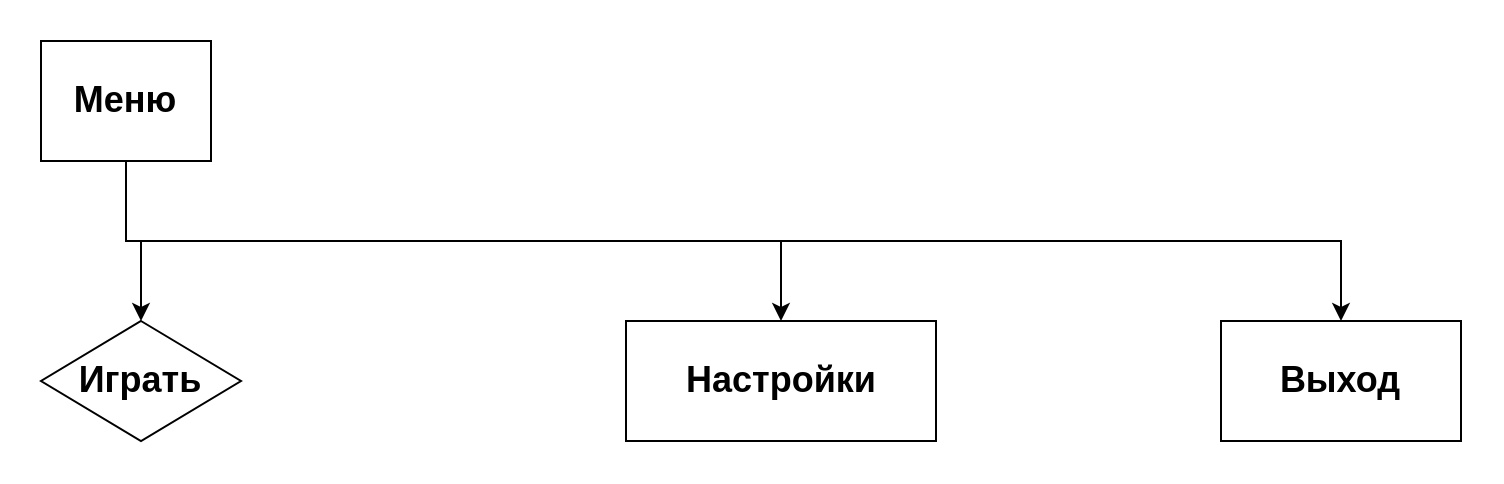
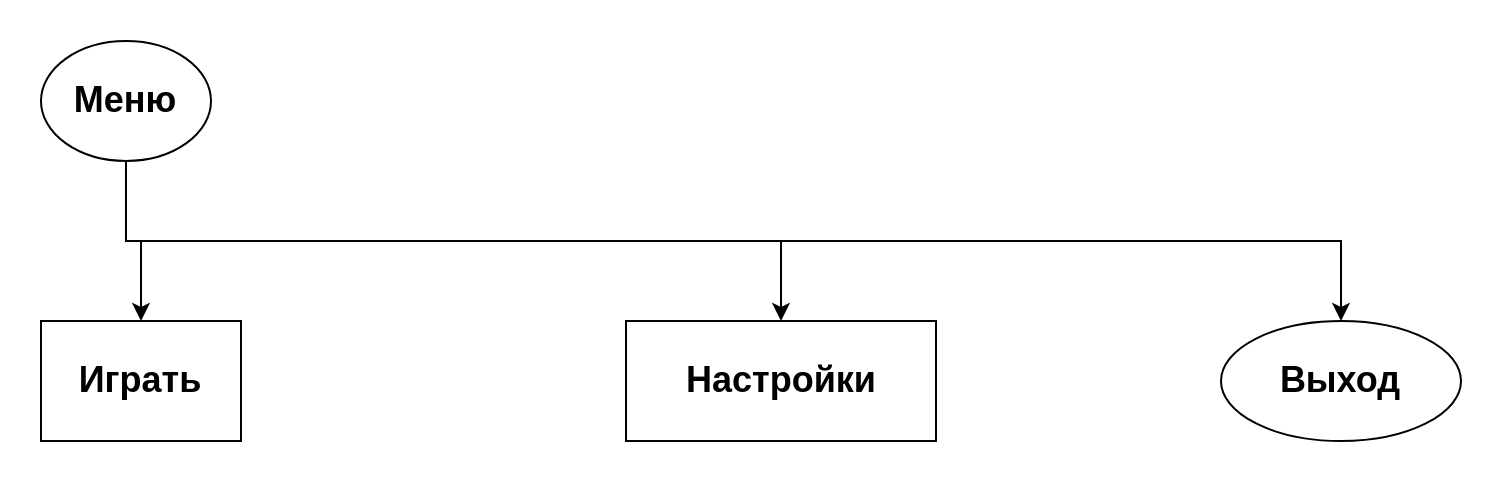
- <mxCell id="5" value="&lt;h2&gt;Меню&lt;/h2&gt;" style="whiteSpace=wrap;html=1;fillOpacity=100;imageHeight=24;" vertex="1" parent="1"><mxGeometry x="20" y="20" width="85" height="60" as="geometry" /></mxCell>
+ <mxCell id="5" value="&lt;h2&gt;Меню&lt;/h2&gt;" style="ellipse;whiteSpace=wrap;html=1;fillOpacity=100;imageHeight=24;" vertex="1" parent="1"><mxGeometry x="20" y="20" width="85" height="60" as="geometry" /></mxCell>
- <mxCell id="8" value="&lt;h2&gt;Играть&lt;/h2&gt;" style="rhombus;whiteSpace=wrap;html=1;" vertex="1" parent="1"><mxGeometry x="20" y="160" width="100" height="60" as="geometry" /></mxCell>
+ <mxCell id="8" value="&lt;h2&gt;Играть&lt;/h2&gt;" style="whiteSpace=wrap;html=1;" vertex="1" parent="1"><mxGeometry x="20" y="160" width="100" height="60" as="geometry" /></mxCell>
- <mxCell id="7" value="&lt;h2&gt;Выход&lt;/h2&gt;" style="rounded=0;whiteSpace=wrap;html=1;" vertex="1" parent="1"><mxGeometry x="610" y="160" width="120" height="60" as="geometry" /></mxCell>
+ <mxCell id="7" value="&lt;h2&gt;Выход&lt;/h2&gt;" style="ellipse;whiteSpace=wrap;html=1;" vertex="1" parent="1"><mxGeometry x="610" y="160" width="120" height="60" as="geometry" /></mxCell>
